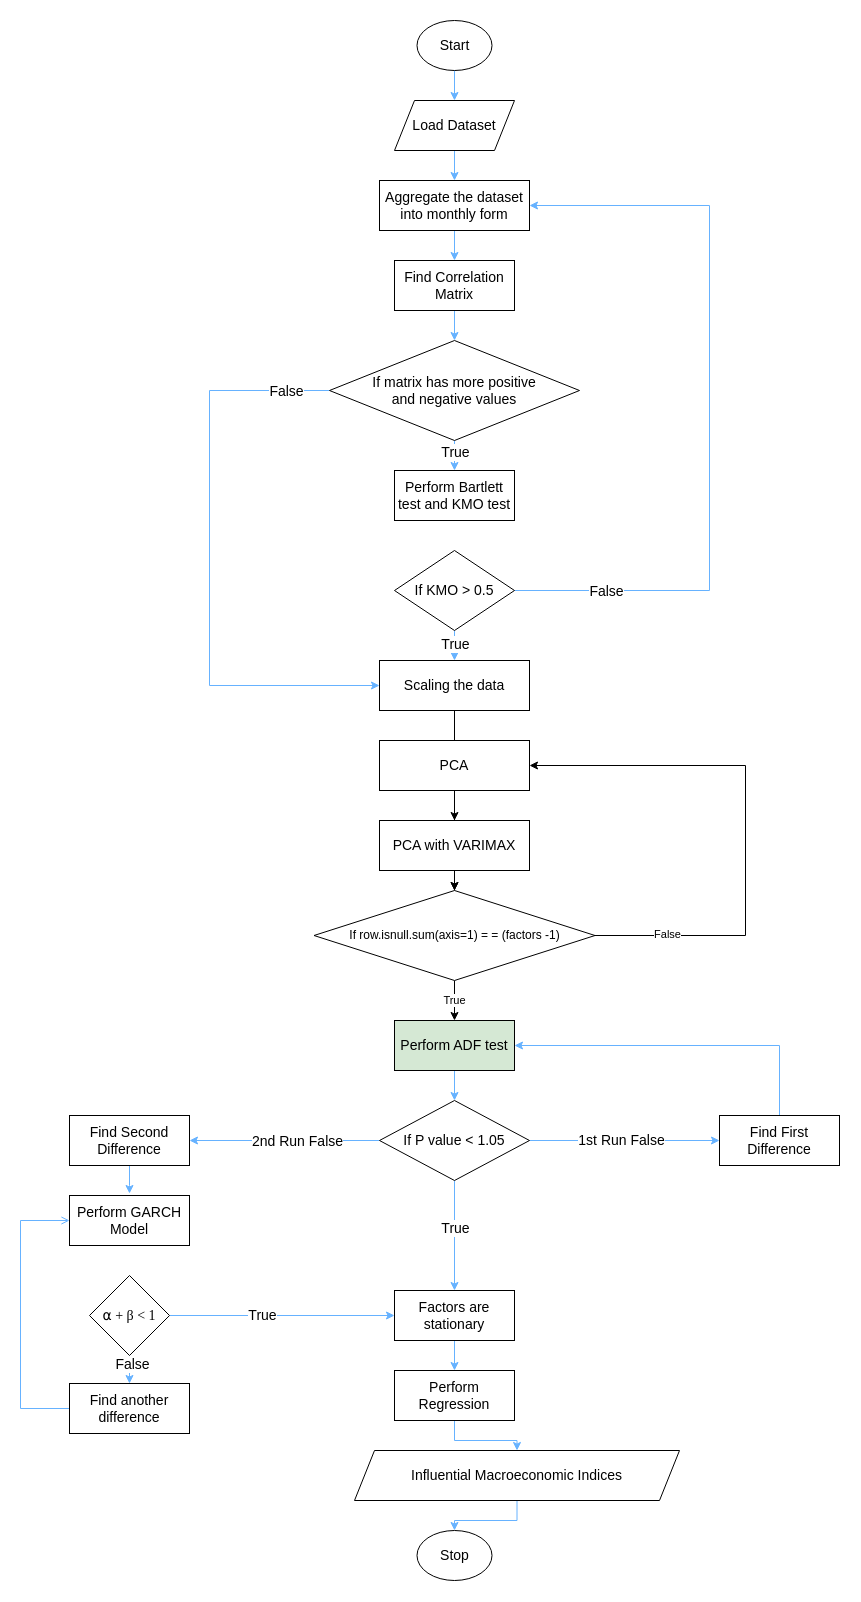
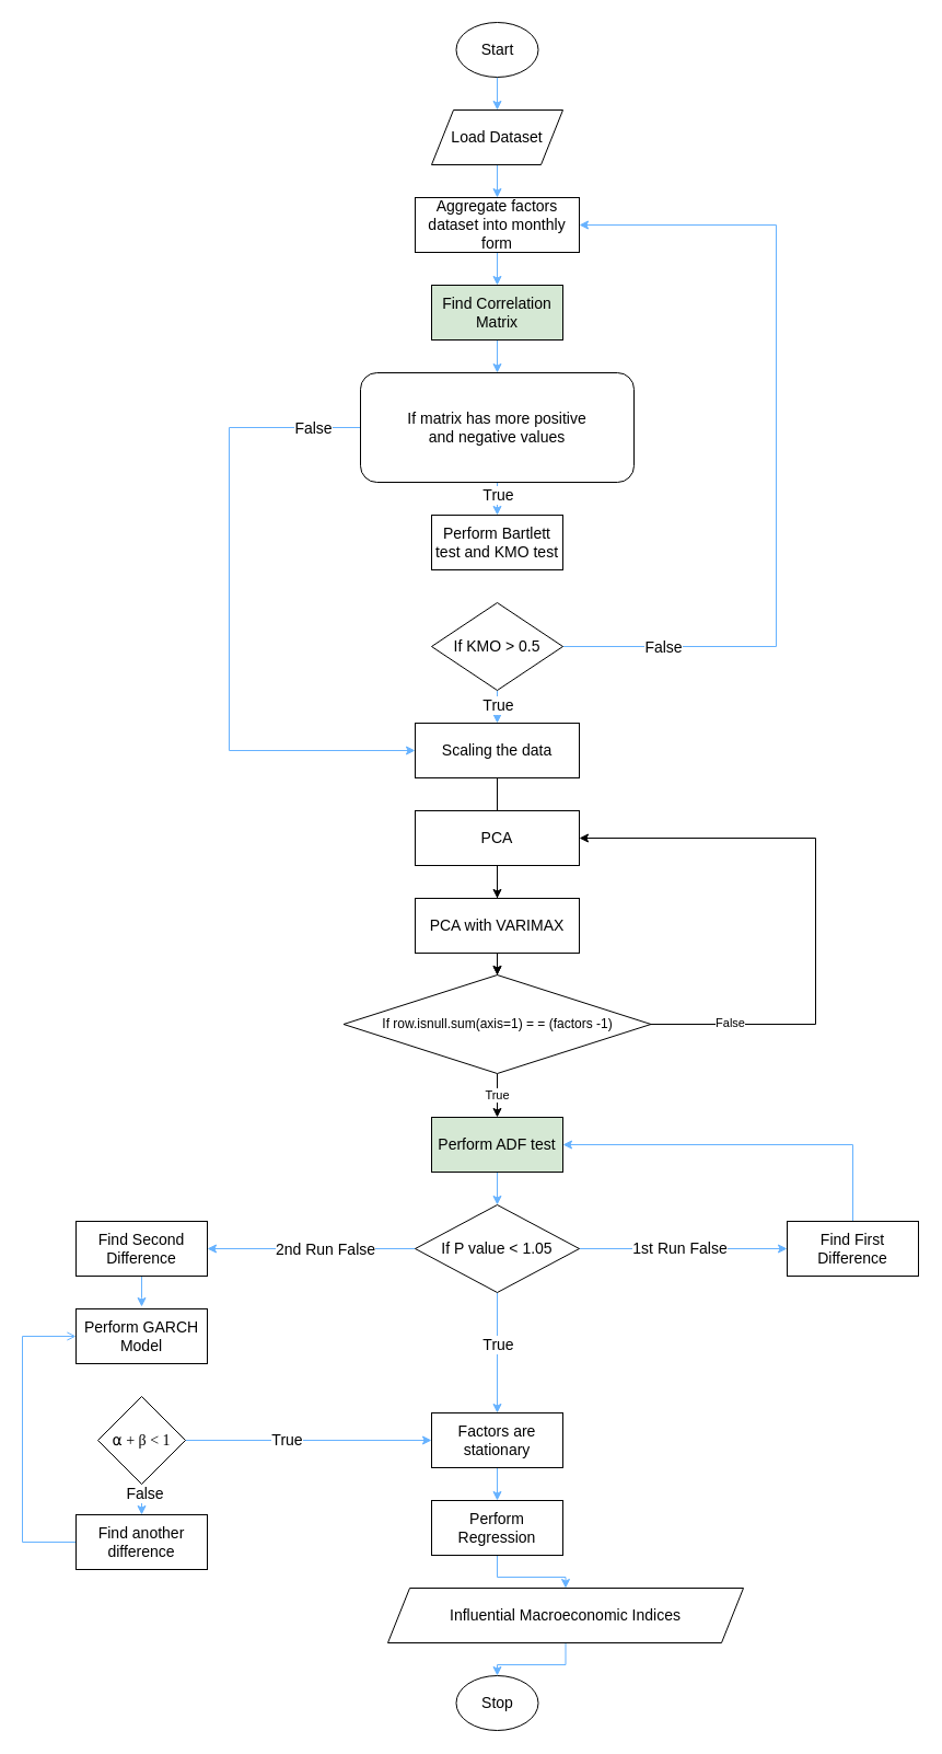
- <mxCell id="7" value="Aggregate the dataset into monthly form" style="rounded=0;whiteSpace=wrap;html=1;fontSize=14;" parent="1" vertex="1"><mxGeometry x="379" y="180" width="150" height="50" as="geometry" /></mxCell>
+ <mxCell id="7" value="Aggregate factors dataset into monthly form" style="rounded=0;whiteSpace=wrap;html=1;fontSize=14;" parent="1" vertex="1"><mxGeometry x="379" y="180" width="150" height="50" as="geometry" /></mxCell>
- <mxCell id="9" value="Find Correlation Matrix" style="rounded=0;whiteSpace=wrap;html=1;fontSize=14;" parent="1" vertex="1"><mxGeometry x="394" y="260" width="120" height="50" as="geometry" /></mxCell>
+ <mxCell id="9" value="Find Correlation Matrix" style="rounded=0;whiteSpace=wrap;html=1;fontSize=14;fillColor=#d5e8d4;" parent="1" vertex="1"><mxGeometry x="394" y="260" width="120" height="50" as="geometry" /></mxCell>
- <mxCell id="14" value="If matrix has more positive &lt;br&gt;and negative values" style="rhombus;whiteSpace=wrap;html=1;fontSize=14;align=center;" parent="1" vertex="1"><mxGeometry x="329" y="340" width="250" height="100" as="geometry" /></mxCell>
+ <mxCell id="14" value="If matrix has more positive &lt;br&gt;and negative values" style="whiteSpace=wrap;html=1;fontSize=14;align=center;rounded=1;" parent="1" vertex="1"><mxGeometry x="329" y="340" width="250" height="100" as="geometry" /></mxCell>
